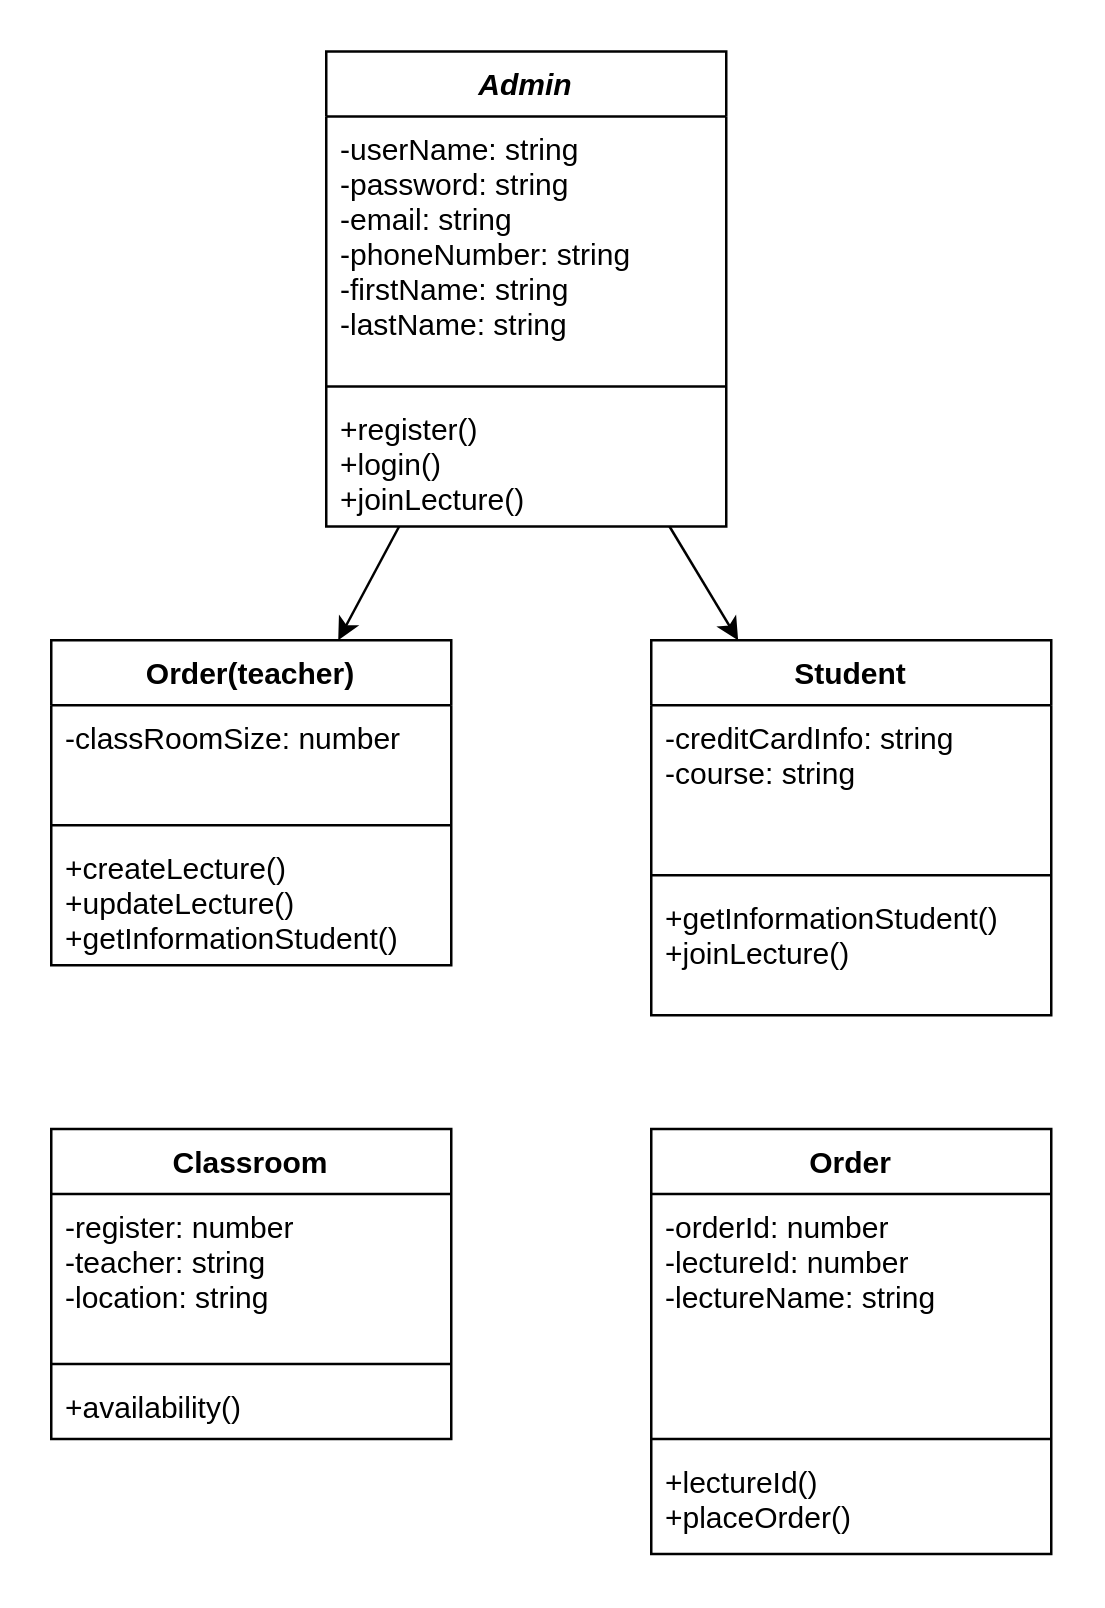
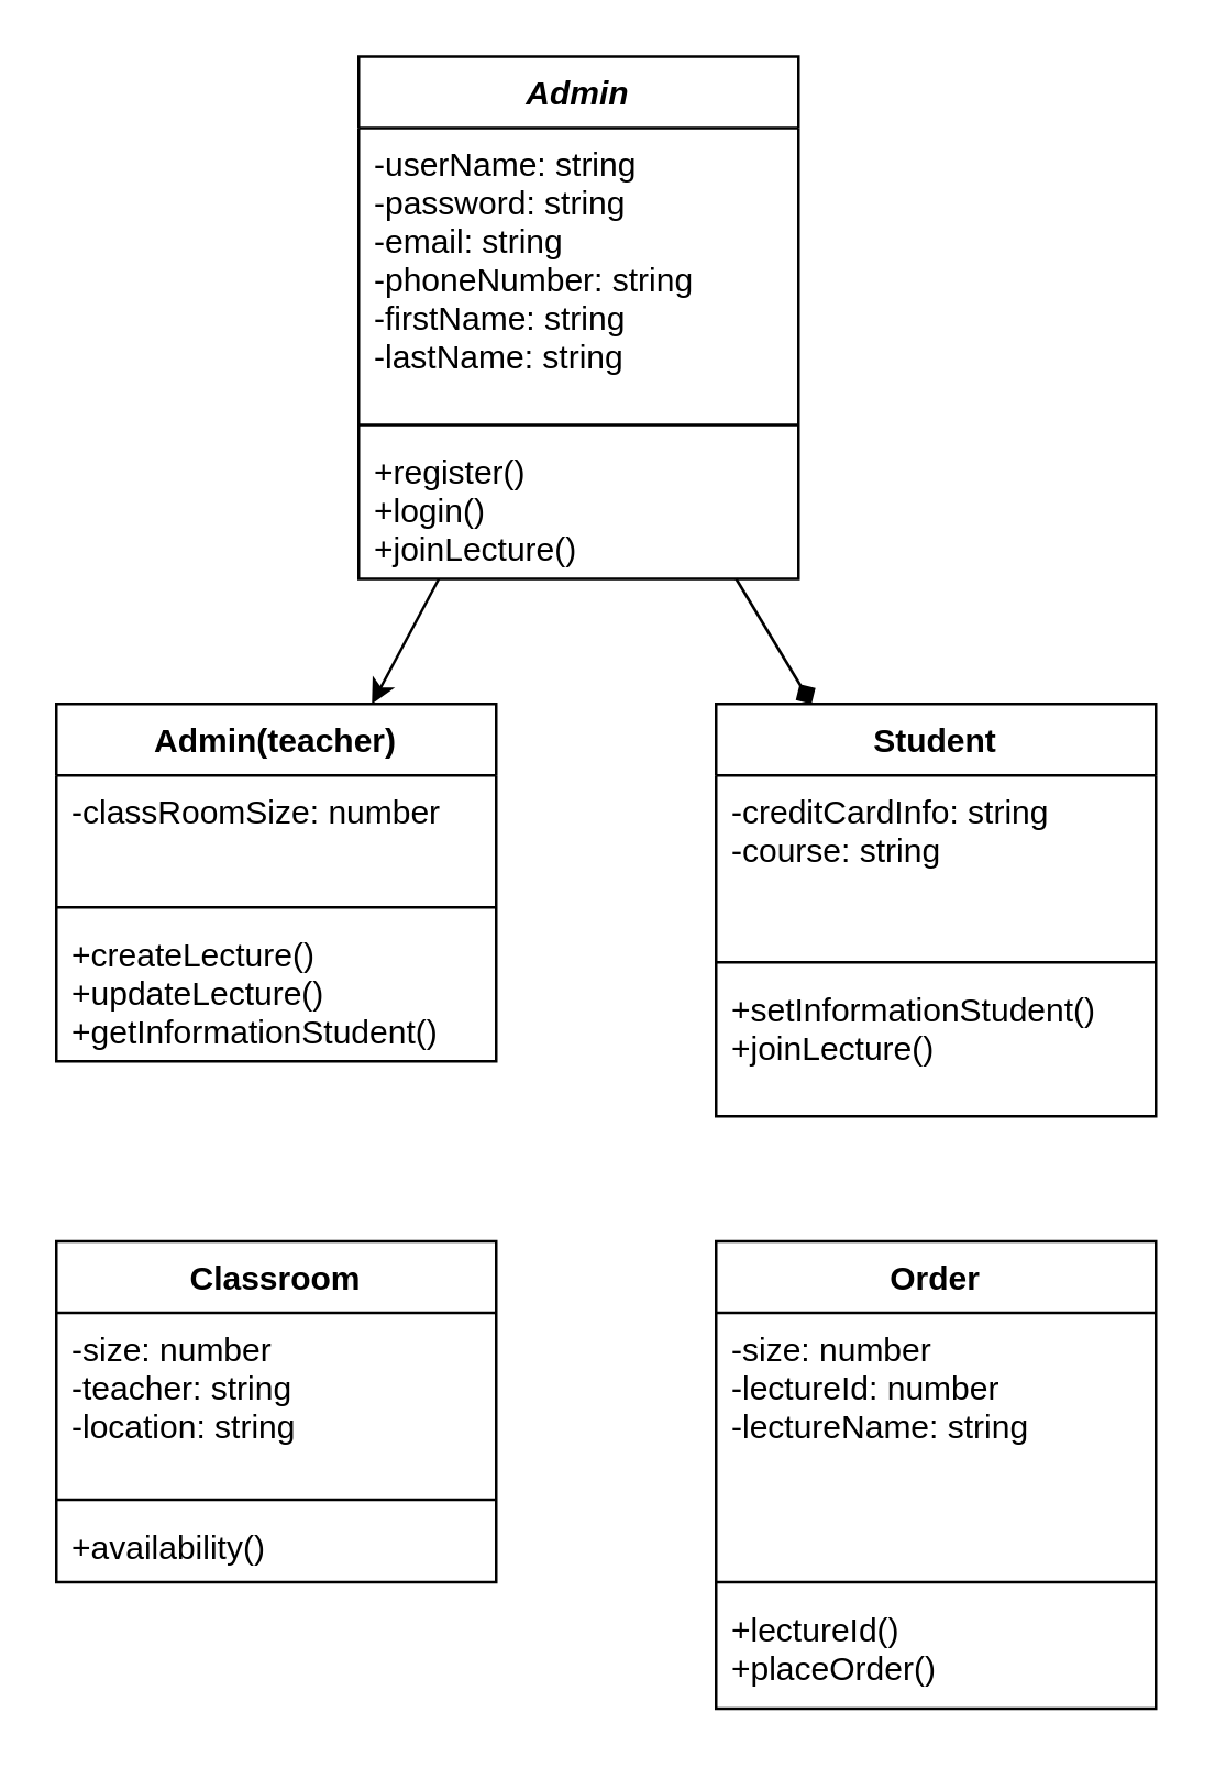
- <mxCell id="2" value="" style="edgeStyle=none;rounded=0;orthogonalLoop=1;jettySize=auto;html=1;" edge="1" parent="1" source="4" target="12"><mxGeometry relative="1" as="geometry" /></mxCell>
+ <mxCell id="2" value="" style="edgeStyle=none;rounded=0;orthogonalLoop=1;jettySize=auto;html=1;endArrow=diamond;" edge="1" parent="1" source="4" target="12"><mxGeometry relative="1" as="geometry" /></mxCell>
- <mxCell id="8" value="Order(teacher)" style="swimlane;fontStyle=1;align=center;verticalAlign=top;childLayout=stackLayout;horizontal=1;startSize=26;horizontalStack=0;resizeParent=1;resizeParentMax=0;resizeLast=0;collapsible=1;marginBottom=0;" vertex="1" parent="1"><mxGeometry x="20" y="255.5" width="160" height="130" as="geometry"><mxRectangle x="350" y="29" width="70" height="26" as="alternateBounds" /></mxGeometry></mxCell>
+ <mxCell id="8" value="Admin(teacher)" style="swimlane;fontStyle=1;align=center;verticalAlign=top;childLayout=stackLayout;horizontal=1;startSize=26;horizontalStack=0;resizeParent=1;resizeParentMax=0;resizeLast=0;collapsible=1;marginBottom=0;" vertex="1" parent="1"><mxGeometry x="20" y="255.5" width="160" height="130" as="geometry"><mxRectangle x="350" y="29" width="70" height="26" as="alternateBounds" /></mxGeometry></mxCell>
- <mxCell id="15" value="+getInformationStudent()&#10;+joinLecture()&#10;" style="text;strokeColor=none;fillColor=none;align=left;verticalAlign=top;spacingLeft=4;spacingRight=4;overflow=hidden;rotatable=0;points=[[0,0.5],[1,0.5]];portConstraint=eastwest;" vertex="1" parent="12"><mxGeometry y="98" width="160" height="52" as="geometry" /></mxCell>
+ <mxCell id="15" value="+setInformationStudent()&#10;+joinLecture()&#10;" style="text;strokeColor=none;fillColor=none;align=left;verticalAlign=top;spacingLeft=4;spacingRight=4;overflow=hidden;rotatable=0;points=[[0,0.5],[1,0.5]];portConstraint=eastwest;" vertex="1" parent="12"><mxGeometry y="98" width="160" height="52" as="geometry" /></mxCell>
- <mxCell id="21" value="-register: number&#10;-teacher: string&#10;-location: string" style="text;strokeColor=none;fillColor=none;align=left;verticalAlign=top;spacingLeft=4;spacingRight=4;overflow=hidden;rotatable=0;points=[[0,0.5],[1,0.5]];portConstraint=eastwest;" vertex="1" parent="20"><mxGeometry y="26" width="160" height="64" as="geometry" /></mxCell>
+ <mxCell id="21" value="-size: number&#10;-teacher: string&#10;-location: string" style="text;strokeColor=none;fillColor=none;align=left;verticalAlign=top;spacingLeft=4;spacingRight=4;overflow=hidden;rotatable=0;points=[[0,0.5],[1,0.5]];portConstraint=eastwest;" vertex="1" parent="20"><mxGeometry y="26" width="160" height="64" as="geometry" /></mxCell>
- <mxCell id="17" value="-orderId: number&#10;-lectureId: number&#10;-lectureName: string&#10;" style="text;strokeColor=none;fillColor=none;align=left;verticalAlign=top;spacingLeft=4;spacingRight=4;overflow=hidden;rotatable=0;points=[[0,0.5],[1,0.5]];portConstraint=eastwest;" vertex="1" parent="16"><mxGeometry y="26" width="160" height="94" as="geometry" /></mxCell>
+ <mxCell id="17" value="-size: number&#10;-lectureId: number&#10;-lectureName: string&#10;" style="text;strokeColor=none;fillColor=none;align=left;verticalAlign=top;spacingLeft=4;spacingRight=4;overflow=hidden;rotatable=0;points=[[0,0.5],[1,0.5]];portConstraint=eastwest;" vertex="1" parent="16"><mxGeometry y="26" width="160" height="94" as="geometry" /></mxCell>
